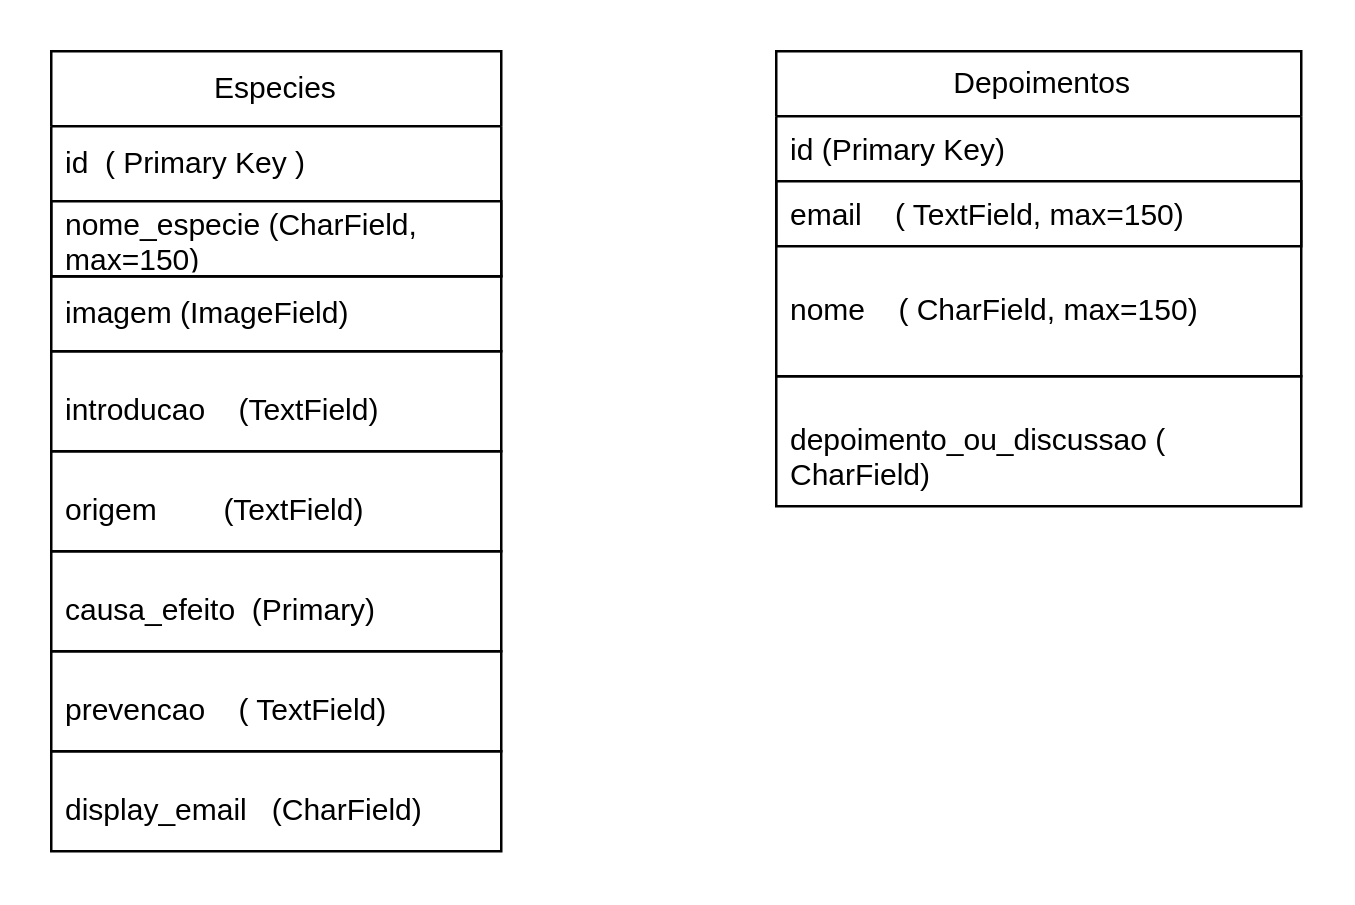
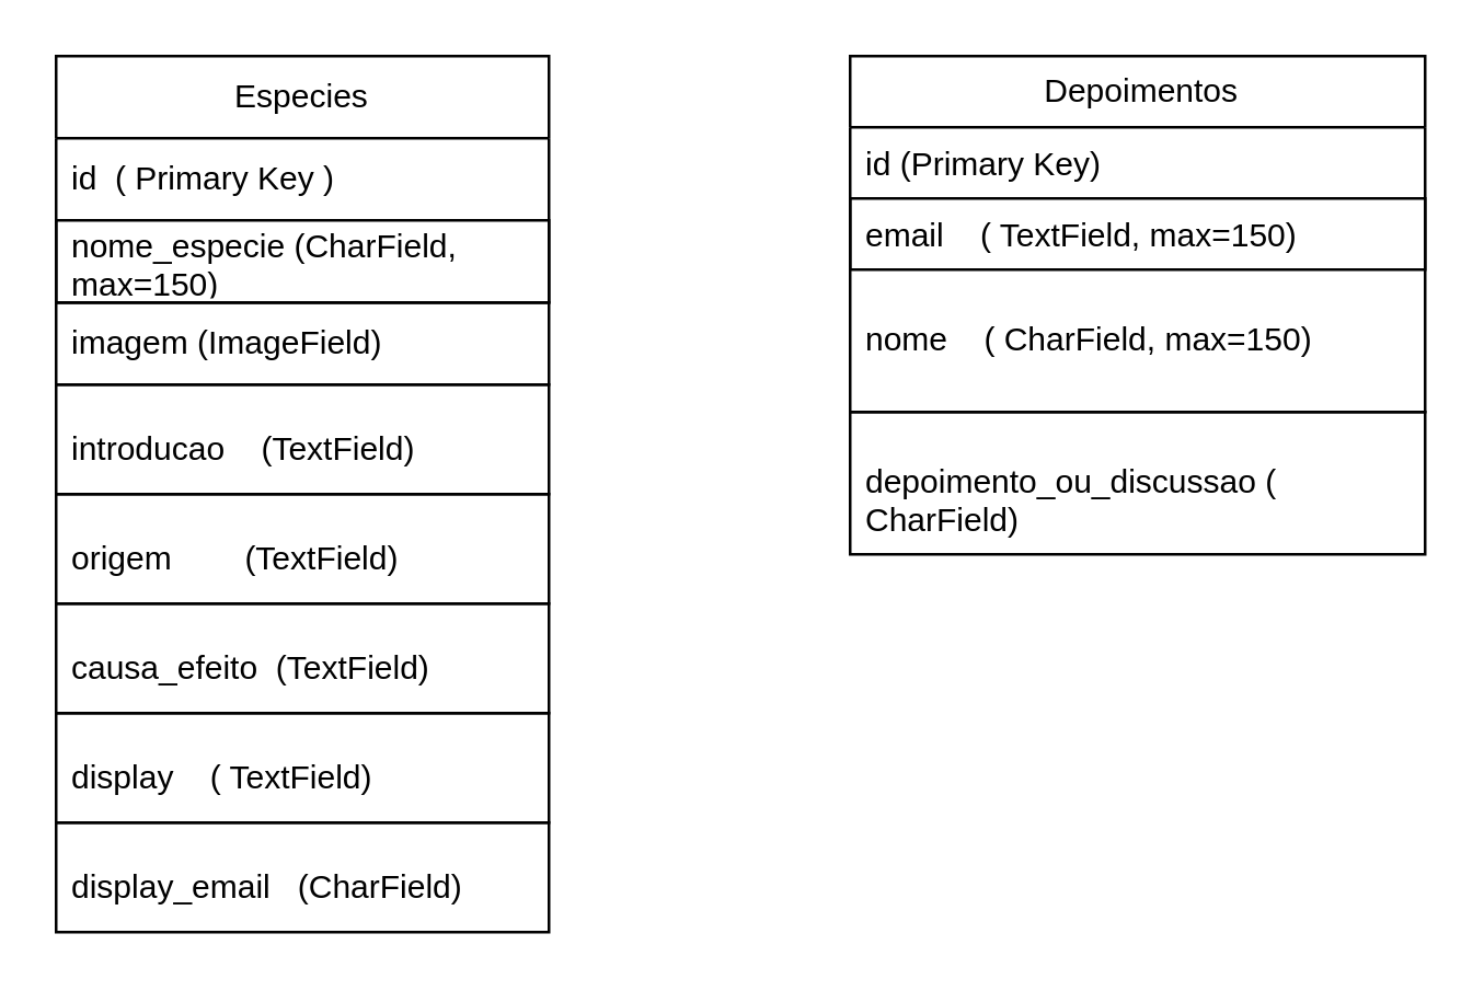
- <mxCell id="9" value="&#10;&lt;span style=&quot;white-space: pre-wrap;&quot; class=&quot;selectable-text copyable-text false&quot;&gt;causa_efeito  (Primary)&lt;/span&gt;&#10;&#10;" style="text;strokeColor=default;fillColor=none;align=left;verticalAlign=middle;spacingLeft=4;spacingRight=4;overflow=hidden;points=[[0,0.5],[1,0.5]];portConstraint=eastwest;rotatable=0;whiteSpace=wrap;html=1;" vertex="1" parent="1"><mxGeometry x="20" y="220" width="180" height="40" as="geometry" /></mxCell>
+ <mxCell id="9" value="&#10;&lt;span style=&quot;white-space: pre-wrap;&quot; class=&quot;selectable-text copyable-text false&quot;&gt;causa_efeito  (TextField)&lt;/span&gt;&#10;&#10;" style="text;strokeColor=default;fillColor=none;align=left;verticalAlign=middle;spacingLeft=4;spacingRight=4;overflow=hidden;points=[[0,0.5],[1,0.5]];portConstraint=eastwest;rotatable=0;whiteSpace=wrap;html=1;" vertex="1" parent="1"><mxGeometry x="20" y="220" width="180" height="40" as="geometry" /></mxCell>
- <mxCell id="10" value="&#10;&lt;span style=&quot;white-space: pre-wrap;&quot; class=&quot;selectable-text copyable-text false&quot;&gt;prevencao    ( TextField)&lt;/span&gt;&#10;&#10;" style="text;strokeColor=default;fillColor=none;align=left;verticalAlign=middle;spacingLeft=4;spacingRight=4;overflow=hidden;points=[[0,0.5],[1,0.5]];portConstraint=eastwest;rotatable=0;whiteSpace=wrap;html=1;" vertex="1" parent="1"><mxGeometry x="20" y="260" width="180" height="40" as="geometry" /></mxCell>
+ <mxCell id="10" value="&#10;&lt;span style=&quot;white-space: pre-wrap;&quot; class=&quot;selectable-text copyable-text false&quot;&gt;display    ( TextField)&lt;/span&gt;&#10;&#10;" style="text;strokeColor=default;fillColor=none;align=left;verticalAlign=middle;spacingLeft=4;spacingRight=4;overflow=hidden;points=[[0,0.5],[1,0.5]];portConstraint=eastwest;rotatable=0;whiteSpace=wrap;html=1;" vertex="1" parent="1"><mxGeometry x="20" y="260" width="180" height="40" as="geometry" /></mxCell>
